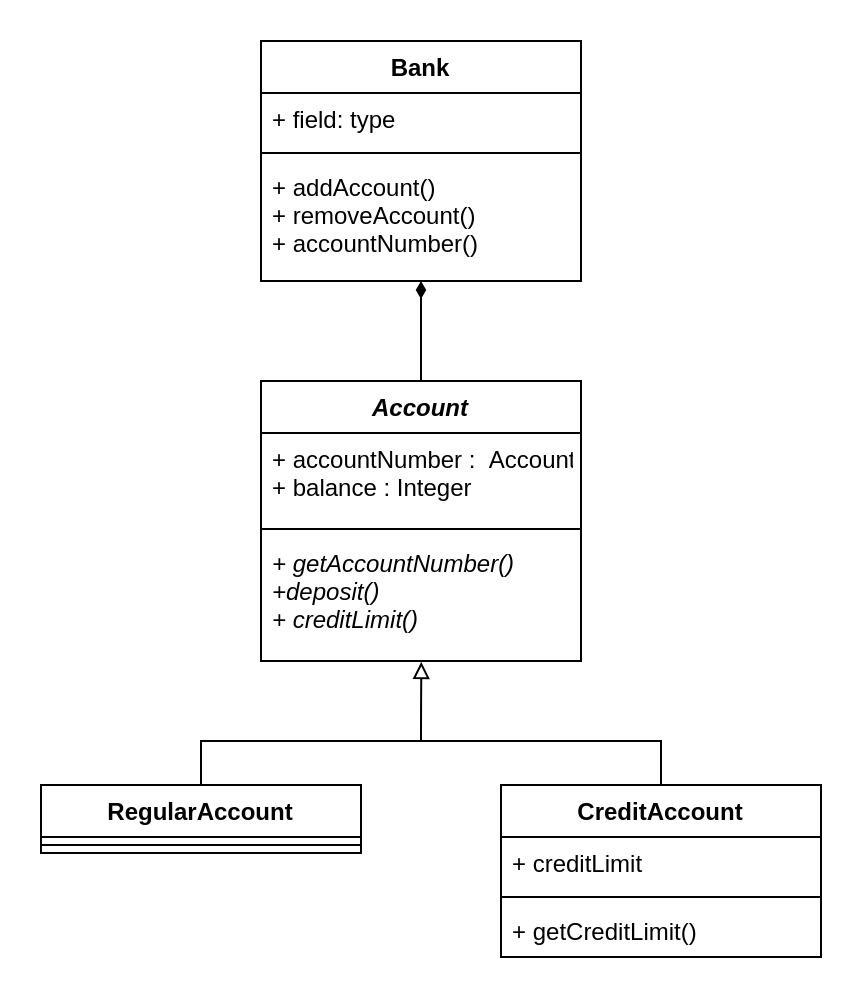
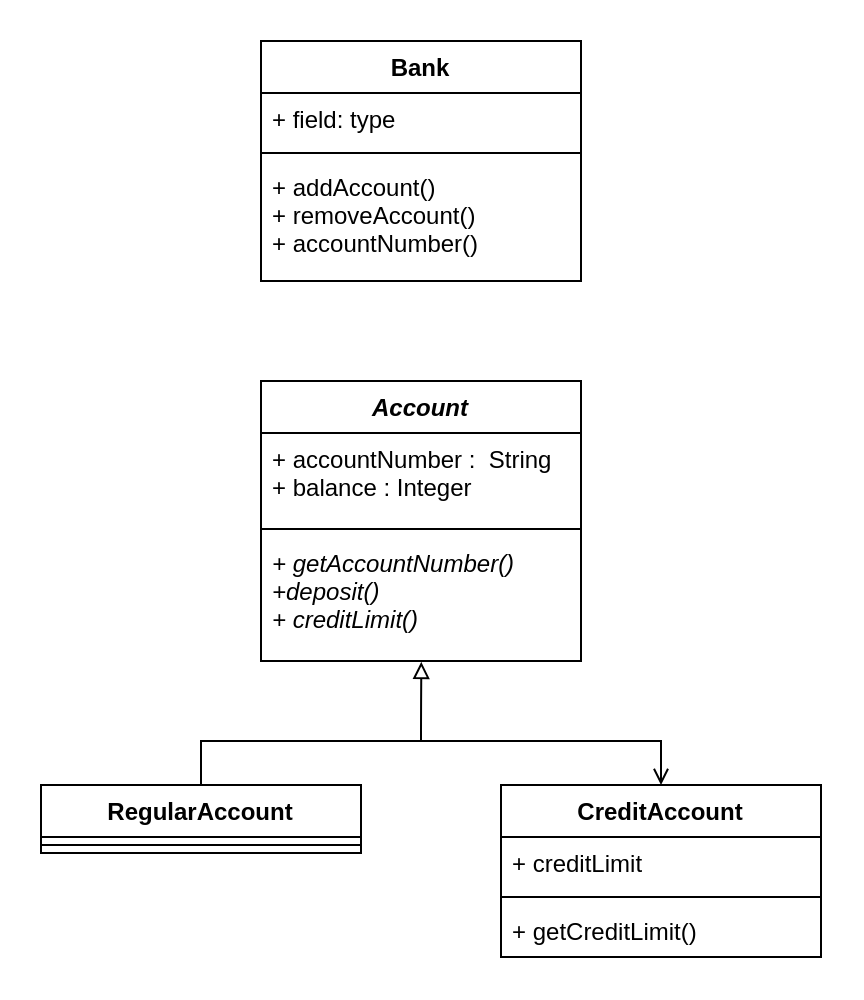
- <mxCell id="6" style="edgeStyle=none;rounded=0;orthogonalLoop=1;jettySize=auto;html=1;exitX=0.5;exitY=0;exitDx=0;exitDy=0;endArrow=diamondThin;endFill=1;" parent="1" source="7" target="5" edge="1"><mxGeometry relative="1" as="geometry" /></mxCell>
- <mxCell id="8" value="+ accountNumber :  Account&#10;+ balance : Integer" style="text;strokeColor=none;fillColor=none;align=left;verticalAlign=top;spacingLeft=4;spacingRight=4;overflow=hidden;rotatable=0;points=[[0,0.5],[1,0.5]];portConstraint=eastwest;" parent="7" vertex="1"><mxGeometry y="26" width="160" height="44" as="geometry" /></mxCell>
+ <mxCell id="8" value="+ accountNumber :  String&#10;+ balance : Integer" style="text;strokeColor=none;fillColor=none;align=left;verticalAlign=top;spacingLeft=4;spacingRight=4;overflow=hidden;rotatable=0;points=[[0,0.5],[1,0.5]];portConstraint=eastwest;" parent="7" vertex="1"><mxGeometry y="26" width="160" height="44" as="geometry" /></mxCell>
- <mxCell id="11" style="edgeStyle=orthogonalEdgeStyle;rounded=0;orthogonalLoop=1;jettySize=auto;html=1;exitX=0.5;exitY=0;exitDx=0;exitDy=0;entryX=0.5;entryY=0;entryDx=0;entryDy=0;endArrow=none;endFill=0;" parent="1" source="12" target="14" edge="1"><mxGeometry relative="1" as="geometry"><Array as="points"><mxPoint x="100" y="370" /><mxPoint x="330" y="370" /></Array></mxGeometry></mxCell>
+ <mxCell id="11" style="edgeStyle=orthogonalEdgeStyle;rounded=0;orthogonalLoop=1;jettySize=auto;html=1;exitX=0.5;exitY=0;exitDx=0;exitDy=0;entryX=0.5;entryY=0;entryDx=0;entryDy=0;endArrow=open;endFill=0;" parent="1" source="12" target="14" edge="1"><mxGeometry relative="1" as="geometry"><Array as="points"><mxPoint x="100" y="370" /><mxPoint x="330" y="370" /></Array></mxGeometry></mxCell>
